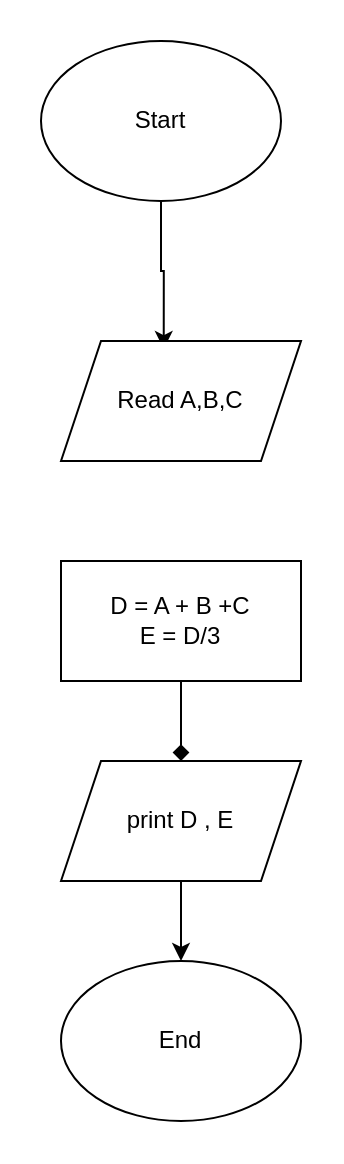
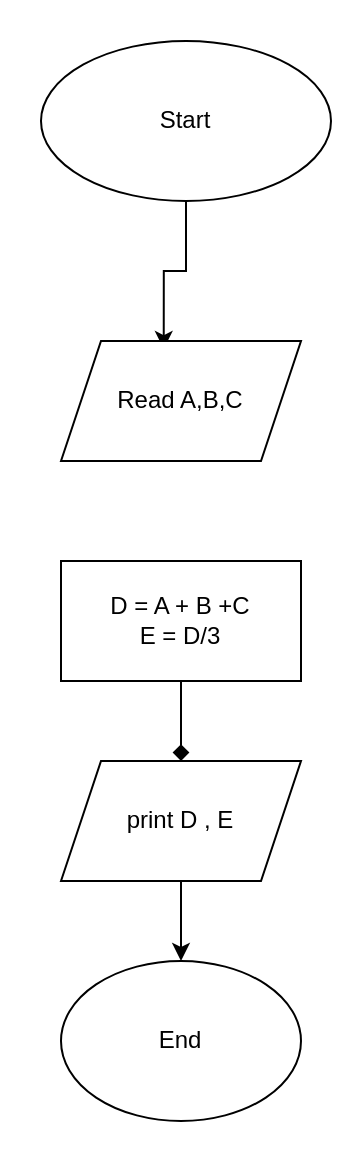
- <mxCell id="3" value="Start" style="ellipse;whiteSpace=wrap;html=1;" vertex="1" parent="1"><mxGeometry x="20" y="20" width="120" height="80" as="geometry" /></mxCell>
+ <mxCell id="3" value="Start" style="ellipse;whiteSpace=wrap;html=1;" vertex="1" parent="1"><mxGeometry x="20" y="20" width="145" height="80" as="geometry" /></mxCell>
